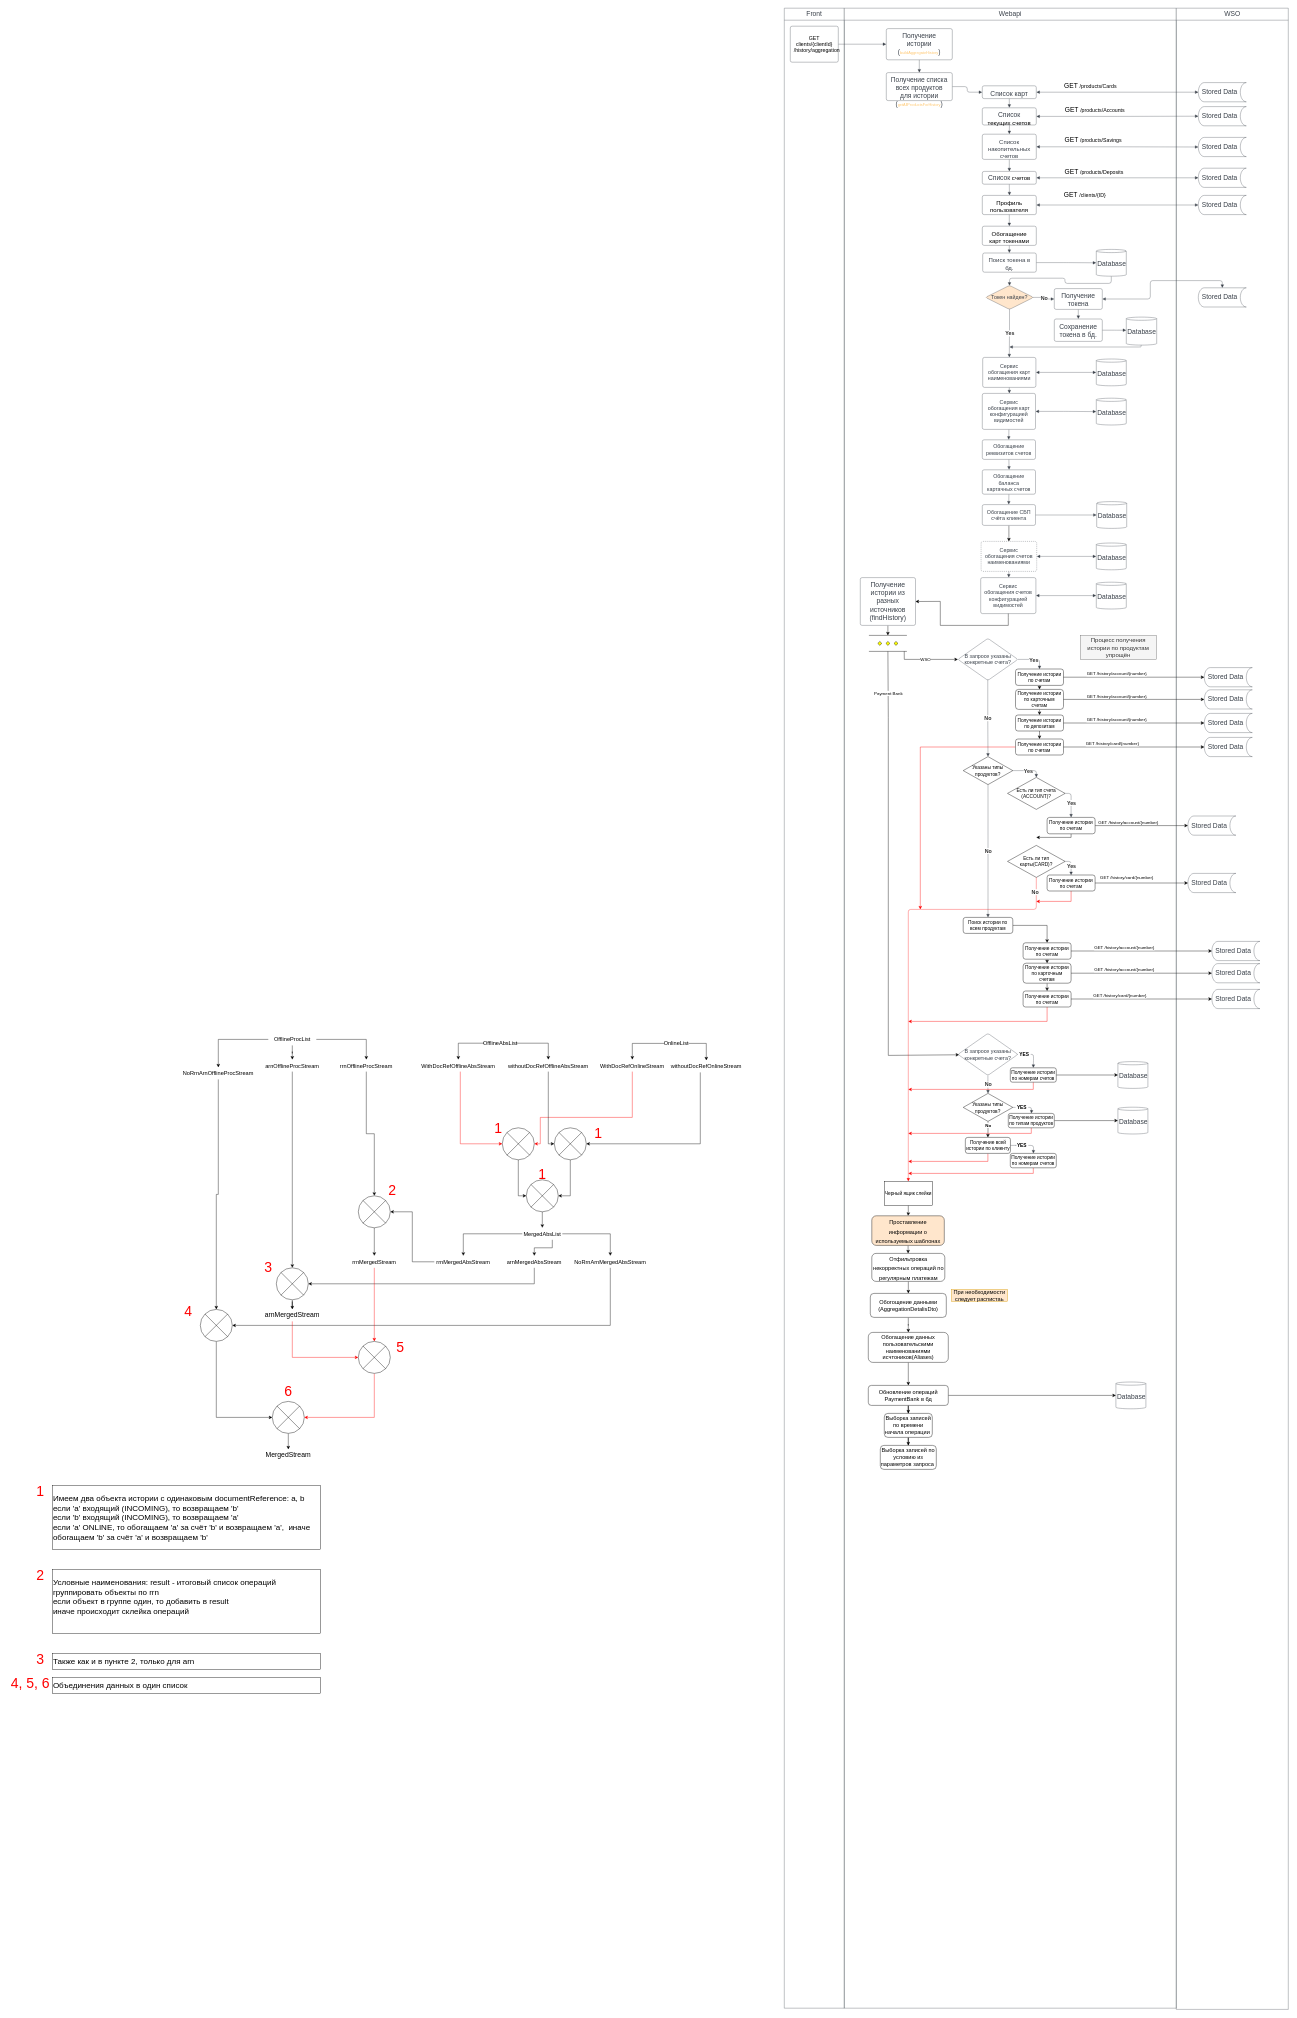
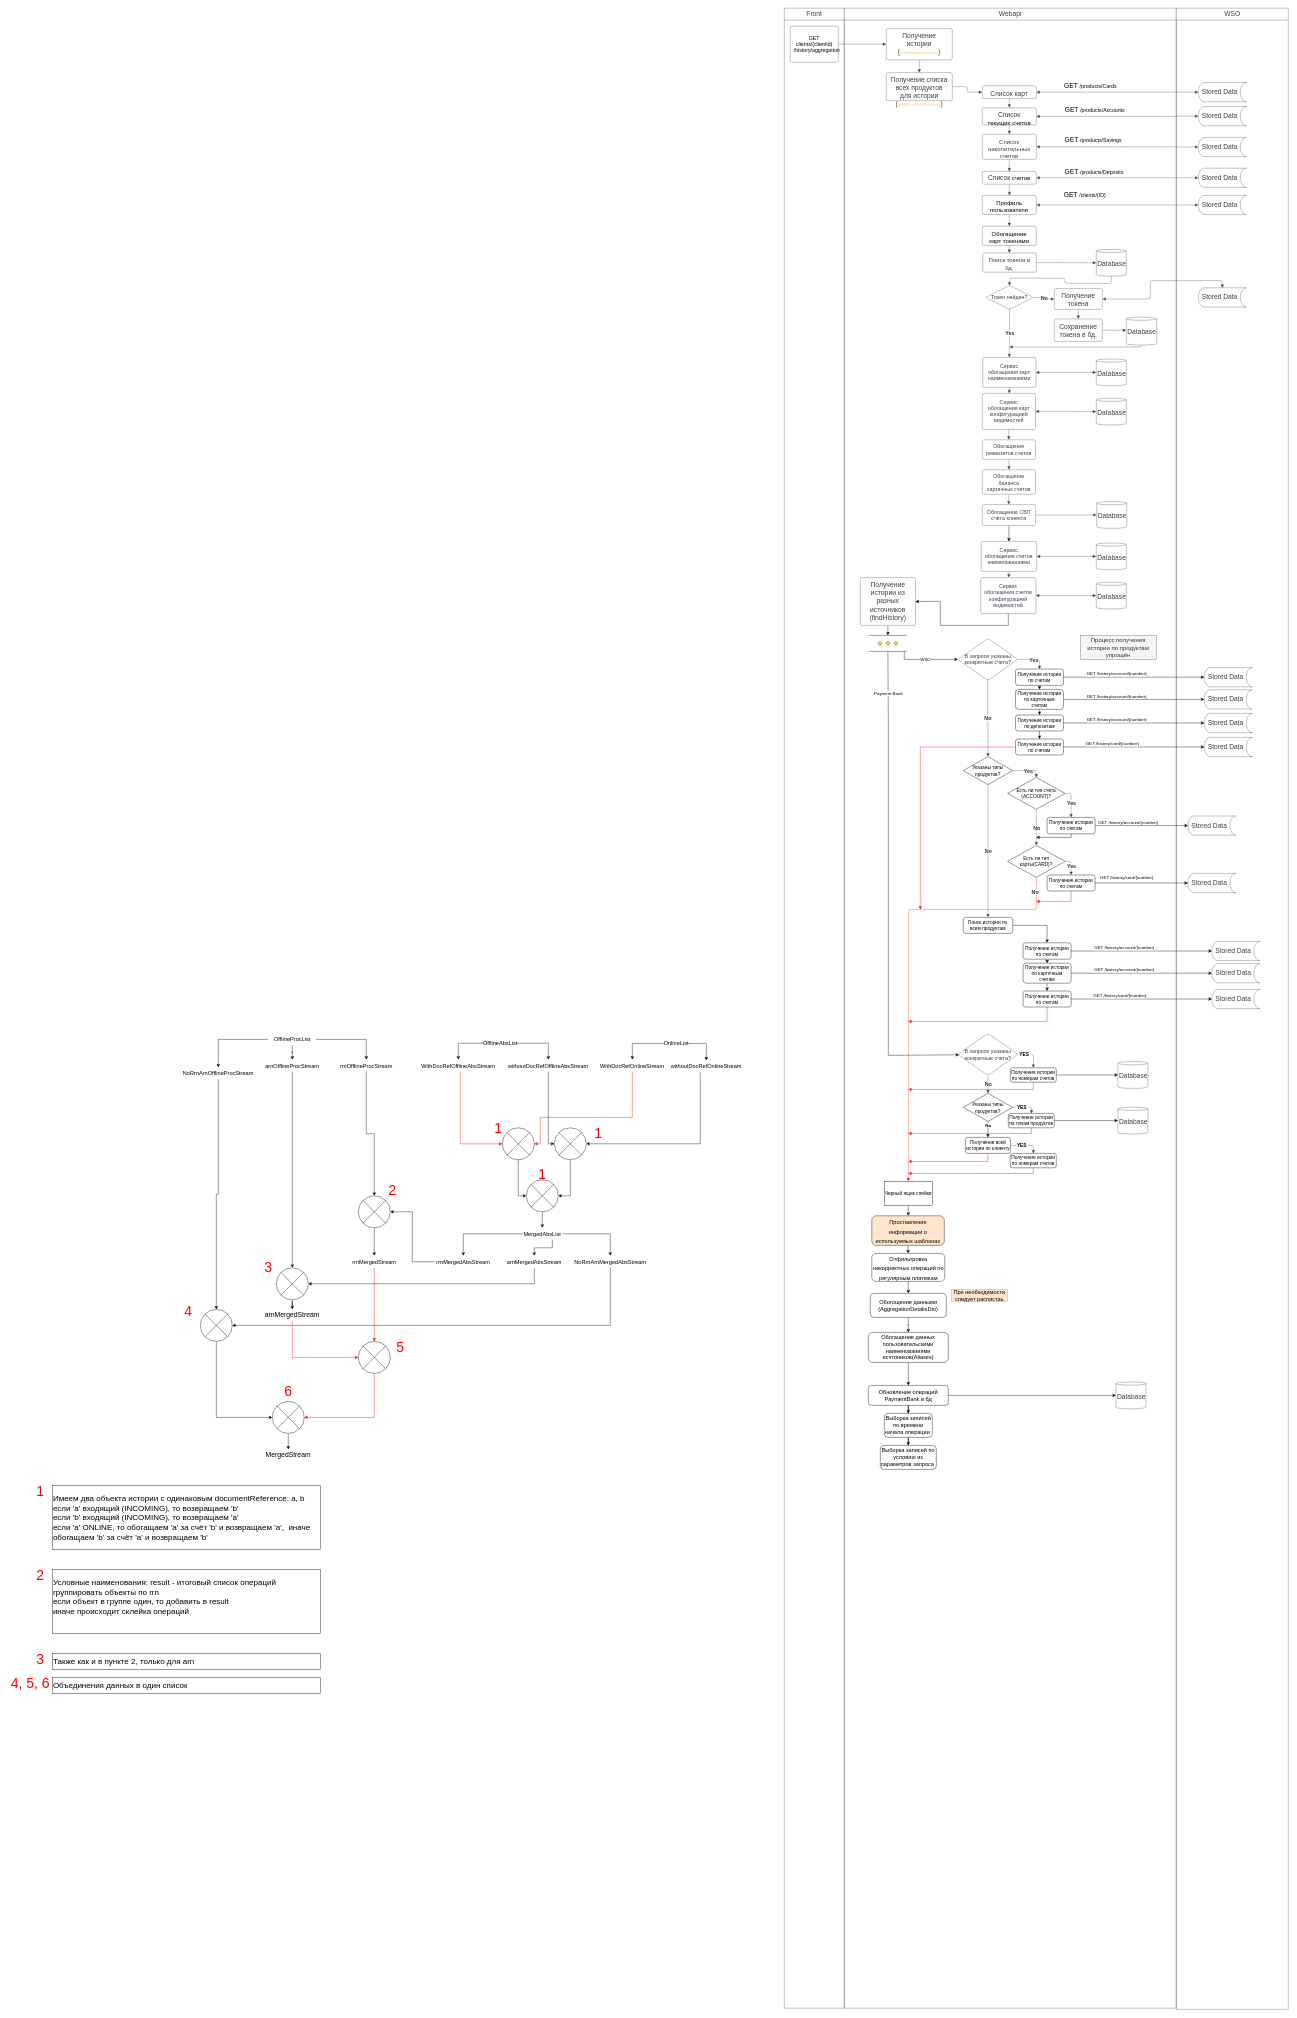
- <mxCell id="42" value="Токен найден?" style="html=1;overflow=block;blockSpacing=1;whiteSpace=wrap;rhombus;fontSize=13.3;fontColor=#3a414a;spacing=3.8;strokeColor=#3a414a;strokeOpacity=100;rounded=1;absoluteArcSize=1;arcSize=9;strokeWidth=0.8;fillColor=#ffe6cc;" parent="1" vertex="1"><mxGeometry x="2463" y="713" width="120" height="60" as="geometry" /></mxCell>
+ <mxCell id="42" value="Токен найден?" style="html=1;overflow=block;blockSpacing=1;whiteSpace=wrap;rhombus;fontSize=13.3;fontColor=#3a414a;spacing=3.8;strokeColor=#3a414a;strokeOpacity=100;rounded=1;absoluteArcSize=1;arcSize=9;strokeWidth=0.8;" parent="1" vertex="1"><mxGeometry x="2463" y="713" width="120" height="60" as="geometry" /></mxCell>
- <mxCell id="71" value="Сервис обогащения счетов наименованиями" style="html=1;overflow=block;blockSpacing=1;whiteSpace=wrap;fontSize=13.3;fontColor=#3a414a;spacing=9;strokeColor=#3a414a;strokeOpacity=100;rounded=1;absoluteArcSize=1;arcSize=9;strokeWidth=0.8;dashed=1;" parent="1" vertex="1"><mxGeometry x="2452" y="1353" width="139" height="75" as="geometry" /></mxCell>
+ <mxCell id="71" value="Сервис обогащения счетов наименованиями" style="html=1;overflow=block;blockSpacing=1;whiteSpace=wrap;fontSize=13.3;fontColor=#3a414a;spacing=9;strokeColor=#3a414a;strokeOpacity=100;rounded=1;absoluteArcSize=1;arcSize=9;strokeWidth=0.8;" parent="1" vertex="1"><mxGeometry x="2452" y="1353" width="139" height="75" as="geometry" /></mxCell>
+ <mxCell id="122" value="" style="html=1;jettySize=18;whiteSpace=wrap;fontSize=13.3;fontColor=#333333;fontStyle=1;strokeColor=#3a414a;strokeOpacity=100;strokeWidth=0.8;rounded=1;arcSize=12;edgeStyle=orthogonalEdgeStyle;startArrow=none;endArrow=block;endFill=1;exitX=0.5;exitY=1;exitDx=0;exitDy=0;entryX=0.5;entryY=0;entryDx=0;entryDy=0;" parent="1" source="114" target="124" edge="1"><mxGeometry width="100" height="100" relative="1" as="geometry"><Array as="points"><mxPoint x="2590" y="2083" /><mxPoint x="2590" y="2083" /></Array><mxPoint x="2578.98" y="2143" as="sourcePoint" /><mxPoint x="2579" y="2153" as="targetPoint" /></mxGeometry></mxCell>
+ <mxCell id="123" value="No" style="text;html=1;resizable=0;labelBackgroundColor=default;align=center;verticalAlign=middle;fontStyle=1;fontColor=#333333;fontSize=13.3;" parent="122" vertex="1"><mxGeometry relative="1" as="geometry" /></mxCell>
